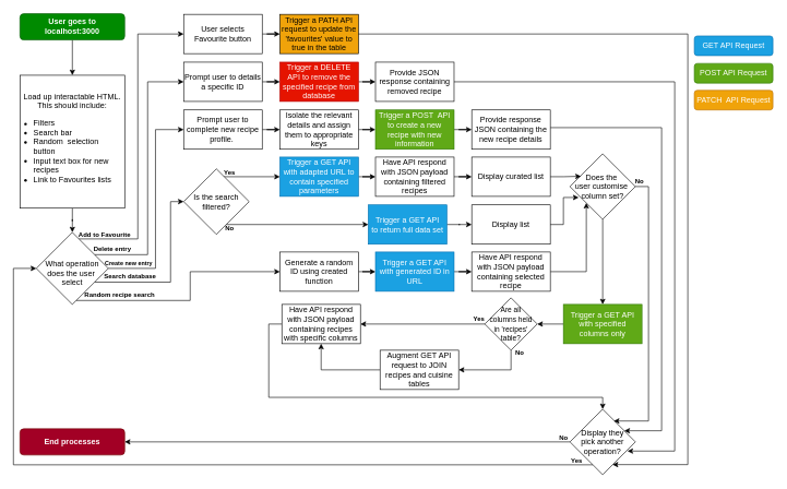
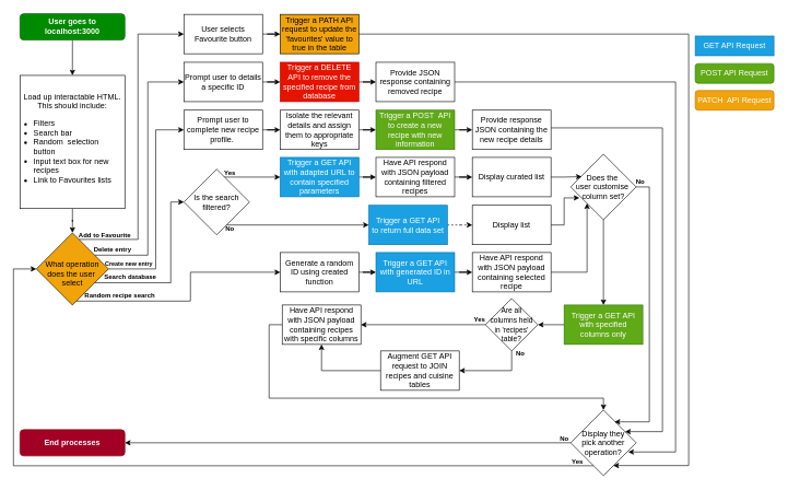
- <mxCell id="49" value="&lt;span style=&quot;color: rgb(255, 255, 255);&quot;&gt;GET API Request&lt;/span&gt;" style="rounded=1;whiteSpace=wrap;html=1;fillColor=#1ba1e2;flipV=1;fontColor=#ffffff;strokeColor=#006EAF;" parent="1" vertex="1"><mxGeometry x="1060" y="54" width="120" height="30" as="geometry" /></mxCell>
+ <mxCell id="49" value="&lt;span style=&quot;color: rgb(255, 255, 255);&quot;&gt;GET API Request&lt;/span&gt;" style="whiteSpace=wrap;html=1;fillColor=#1ba1e2;flipV=1;fontColor=#ffffff;strokeColor=#006EAF;rounded=0;" parent="1" vertex="1"><mxGeometry x="1060" y="54" width="120" height="30" as="geometry" /></mxCell>
- <mxCell id="20" style="edgeStyle=orthogonalEdgeStyle;rounded=0;orthogonalLoop=1;jettySize=auto;html=1;entryX=0;entryY=0.5;entryDx=0;entryDy=0;" parent="1" source="21" target="22" edge="1"><mxGeometry relative="1" as="geometry" /></mxCell>
+ <mxCell id="20" style="edgeStyle=orthogonalEdgeStyle;rounded=0;orthogonalLoop=1;jettySize=auto;html=1;entryX=0;entryY=0.5;entryDx=0;entryDy=0;dashed=1;" parent="1" source="21" target="22" edge="1"><mxGeometry relative="1" as="geometry" /></mxCell>
- <mxCell id="11" value="&lt;div&gt;&lt;span style=&quot;background-color: transparent; color: light-dark(rgb(0, 0, 0), rgb(255, 255, 255));&quot;&gt;&lt;br&gt;What operation does the user&amp;nbsp;&lt;/span&gt;&lt;br&gt;&lt;/div&gt;&lt;div&gt;select&lt;/div&gt;" style="rhombus;whiteSpace=wrap;html=1;" parent="1" vertex="1"><mxGeometry x="55" y="354" width="110" height="110" as="geometry" /></mxCell>
+ <mxCell id="11" value="&lt;div&gt;&lt;span style=&quot;background-color: transparent; color: light-dark(rgb(0, 0, 0), rgb(255, 255, 255));&quot;&gt;&lt;br&gt;What operation does the user&amp;nbsp;&lt;/span&gt;&lt;br&gt;&lt;/div&gt;&lt;div&gt;select&lt;/div&gt;" style="rhombus;whiteSpace=wrap;html=1;fillColor=#f0a30a;" parent="1" vertex="1"><mxGeometry x="55" y="354" width="110" height="110" as="geometry" /></mxCell>
